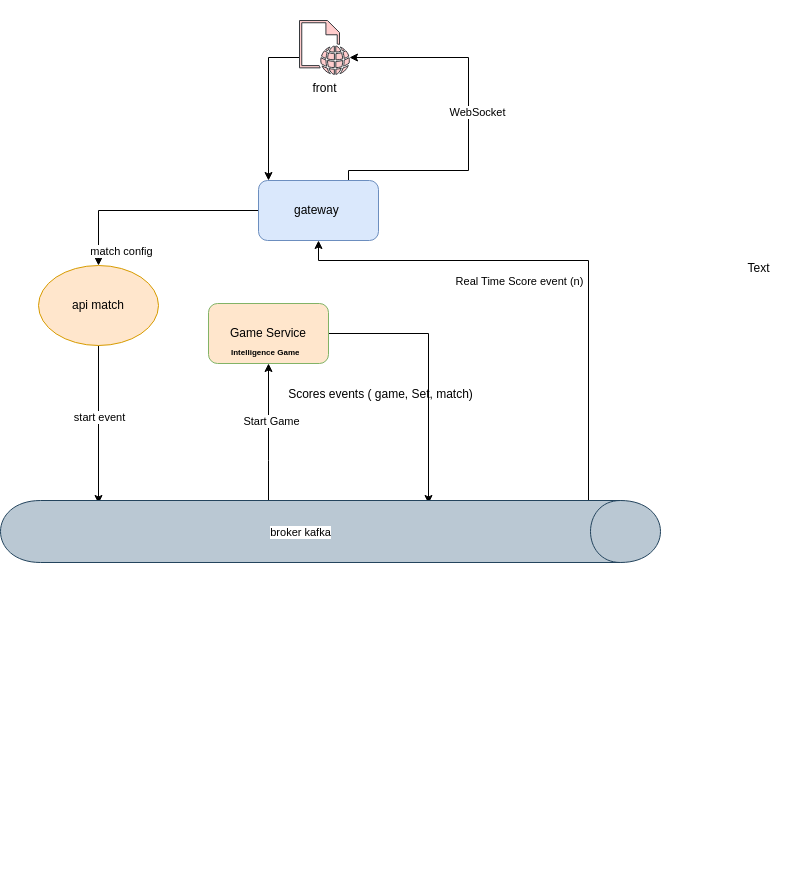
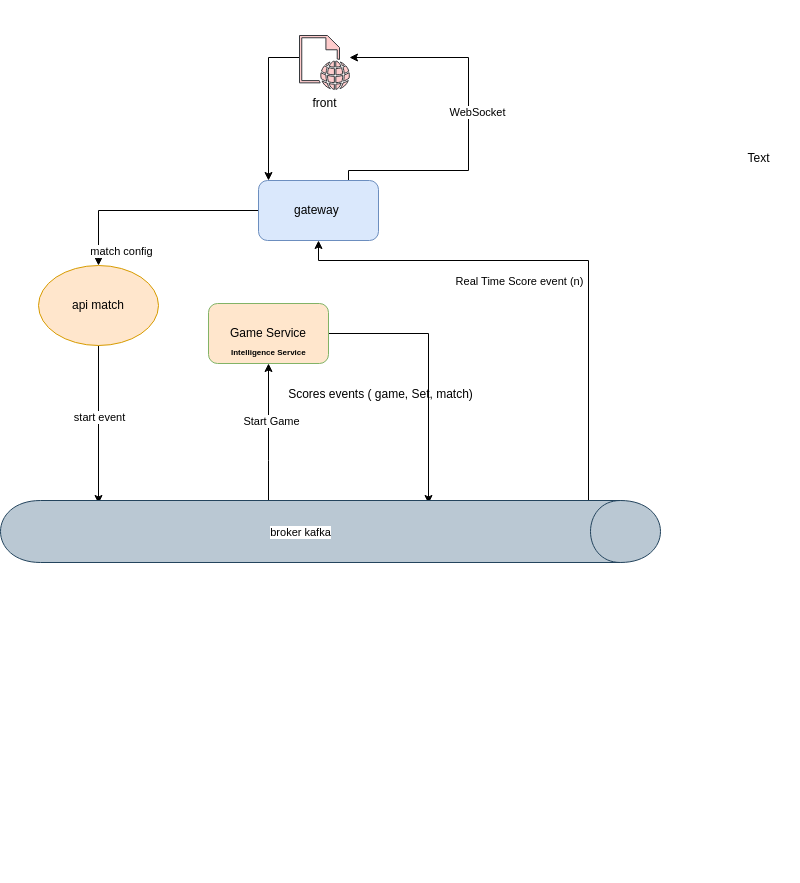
- <mxCell id="10" value="front" style="pointerEvents=1;shadow=0;dashed=0;html=1;strokeColor=#36393d;fillColor=#ffcccc;labelPosition=center;verticalLabelPosition=bottom;verticalAlign=top;outlineConnect=0;align=center;shape=mxgraph.office.concepts.web_page;" parent="1" vertex="1"><mxGeometry x="291" y="20" width="50" height="54" as="geometry" /></mxCell>
+ <mxCell id="10" value="front" style="pointerEvents=1;shadow=0;dashed=0;html=1;strokeColor=#36393d;fillColor=#ffcccc;labelPosition=center;verticalLabelPosition=bottom;verticalAlign=top;outlineConnect=0;align=center;shape=mxgraph.office.concepts.web_page;" parent="1" vertex="1"><mxGeometry x="291" y="35" width="50" height="54" as="geometry" /></mxCell>
- <mxCell id="23" value="Text" style="text;html=1;align=center;verticalAlign=middle;resizable=0;points=[];autosize=1;" vertex="1" parent="1"><mxGeometry x="730" y="258" width="40" height="20" as="geometry" /></mxCell>
+ <mxCell id="23" value="Text" style="text;html=1;align=center;verticalAlign=middle;resizable=0;points=[];autosize=1;" vertex="1" parent="1"><mxGeometry x="730" y="148" width="40" height="20" as="geometry" /></mxCell>
- <mxCell id="14" value="&lt;h1&gt;&lt;span&gt;&lt;font style=&quot;font-size: 8px&quot;&gt;Intelligence Game&lt;/font&gt;&lt;/span&gt;&lt;/h1&gt;" style="text;html=1;strokeColor=none;fillColor=none;spacing=5;spacingTop=-20;whiteSpace=wrap;overflow=hidden;rounded=0;" parent="1" vertex="1"><mxGeometry x="218" y="326.5" width="84" height="40" as="geometry" /></mxCell>
+ <mxCell id="14" value="&lt;h1&gt;&lt;span&gt;&lt;font style=&quot;font-size: 8px&quot;&gt;Intelligence Service&lt;/font&gt;&lt;/span&gt;&lt;/h1&gt;" style="text;html=1;strokeColor=none;fillColor=none;spacing=5;spacingTop=-20;whiteSpace=wrap;overflow=hidden;rounded=0;" parent="1" vertex="1"><mxGeometry x="218" y="326.5" width="84" height="40" as="geometry" /></mxCell>
